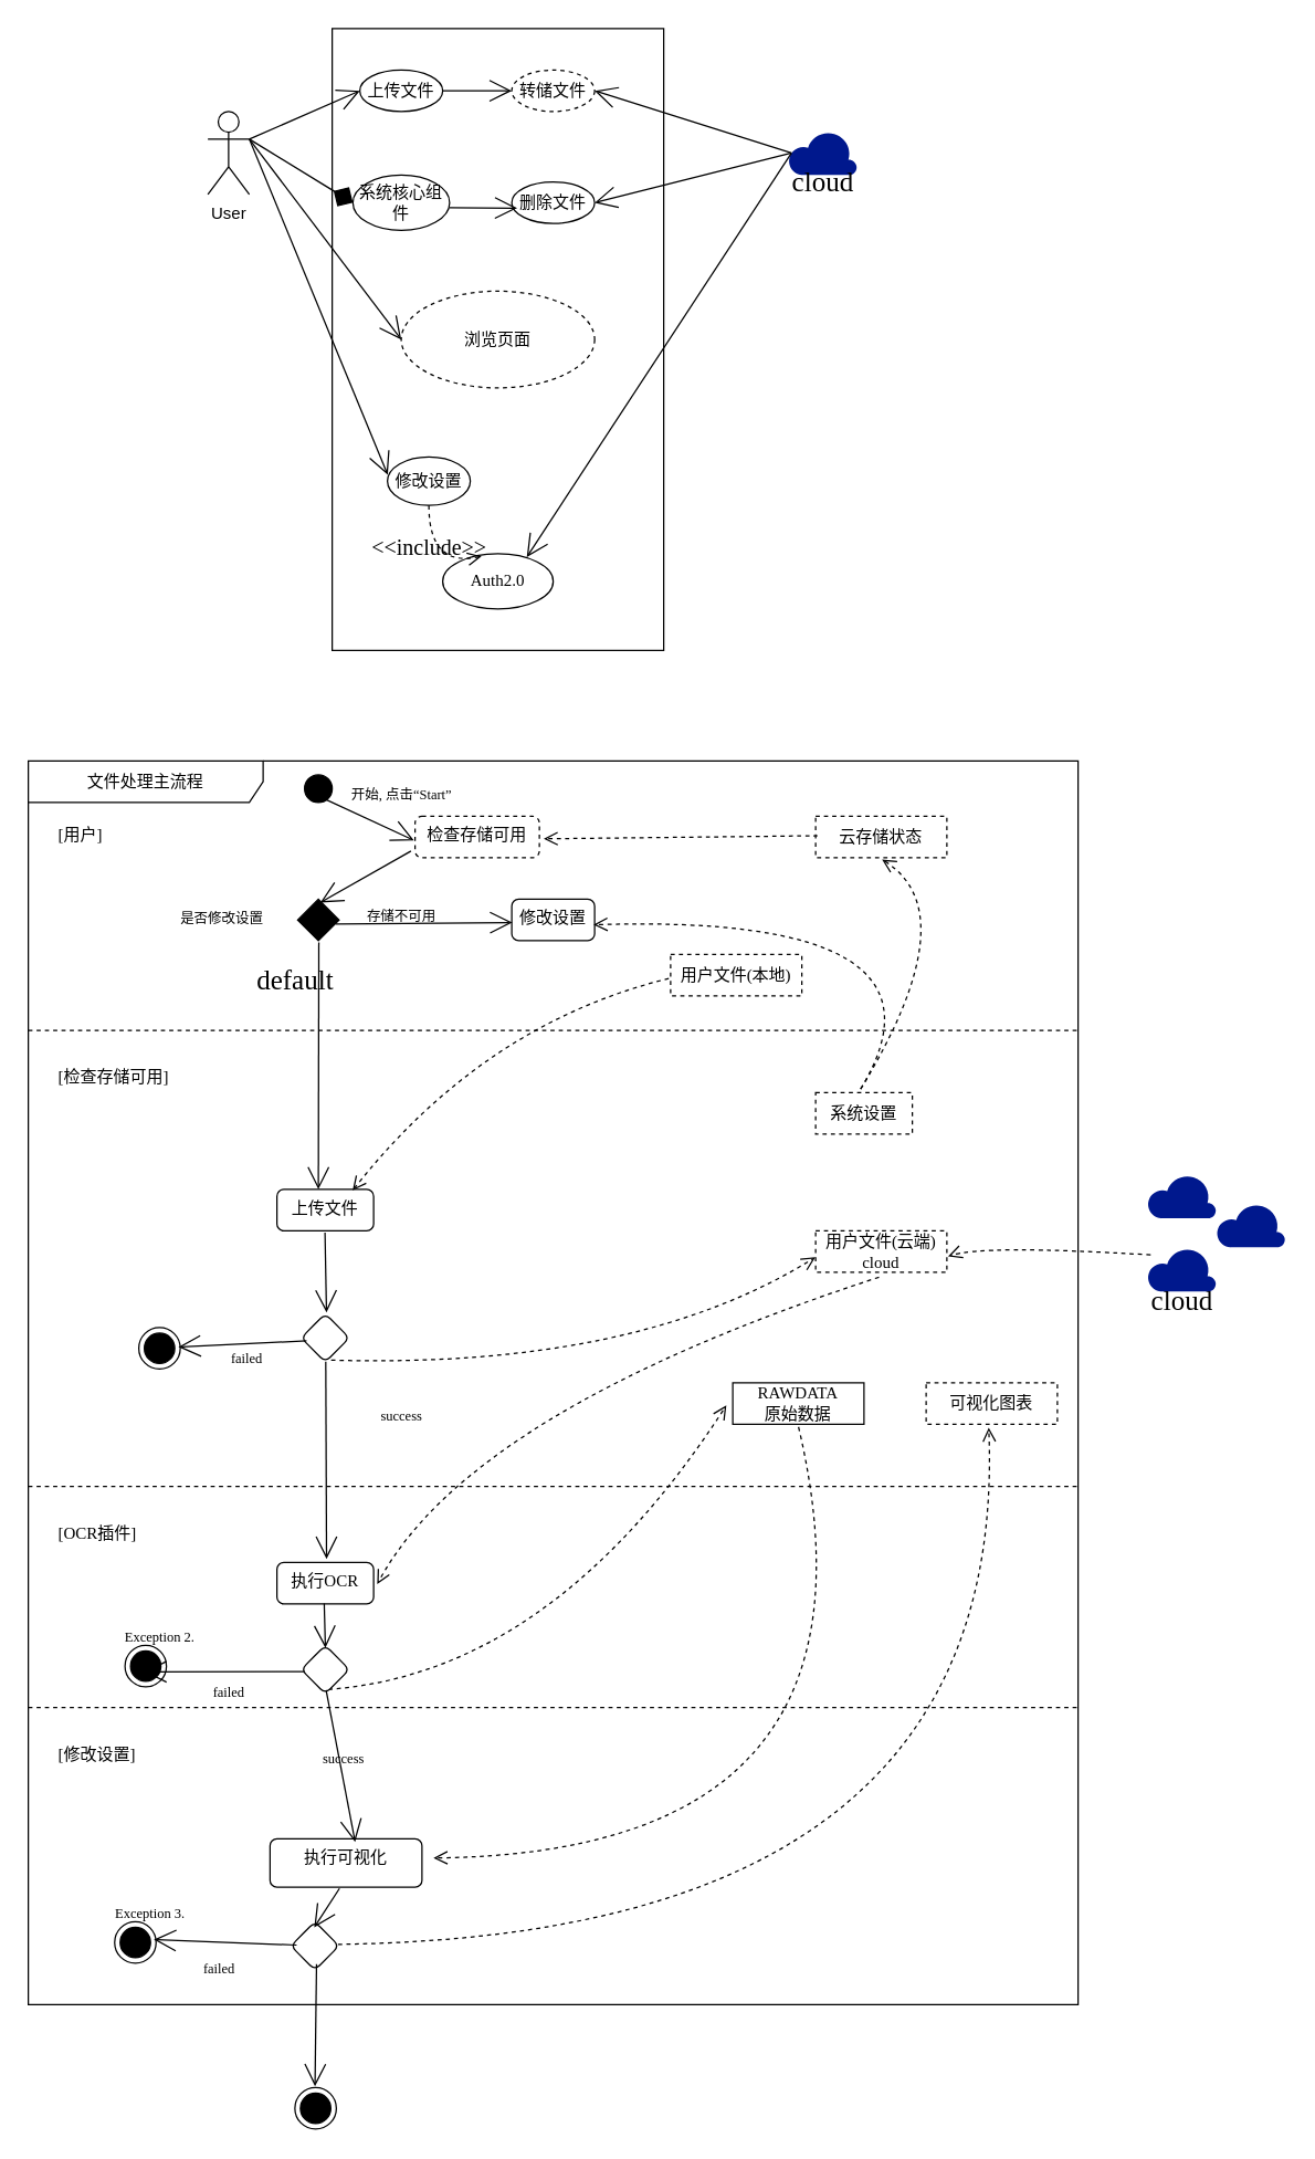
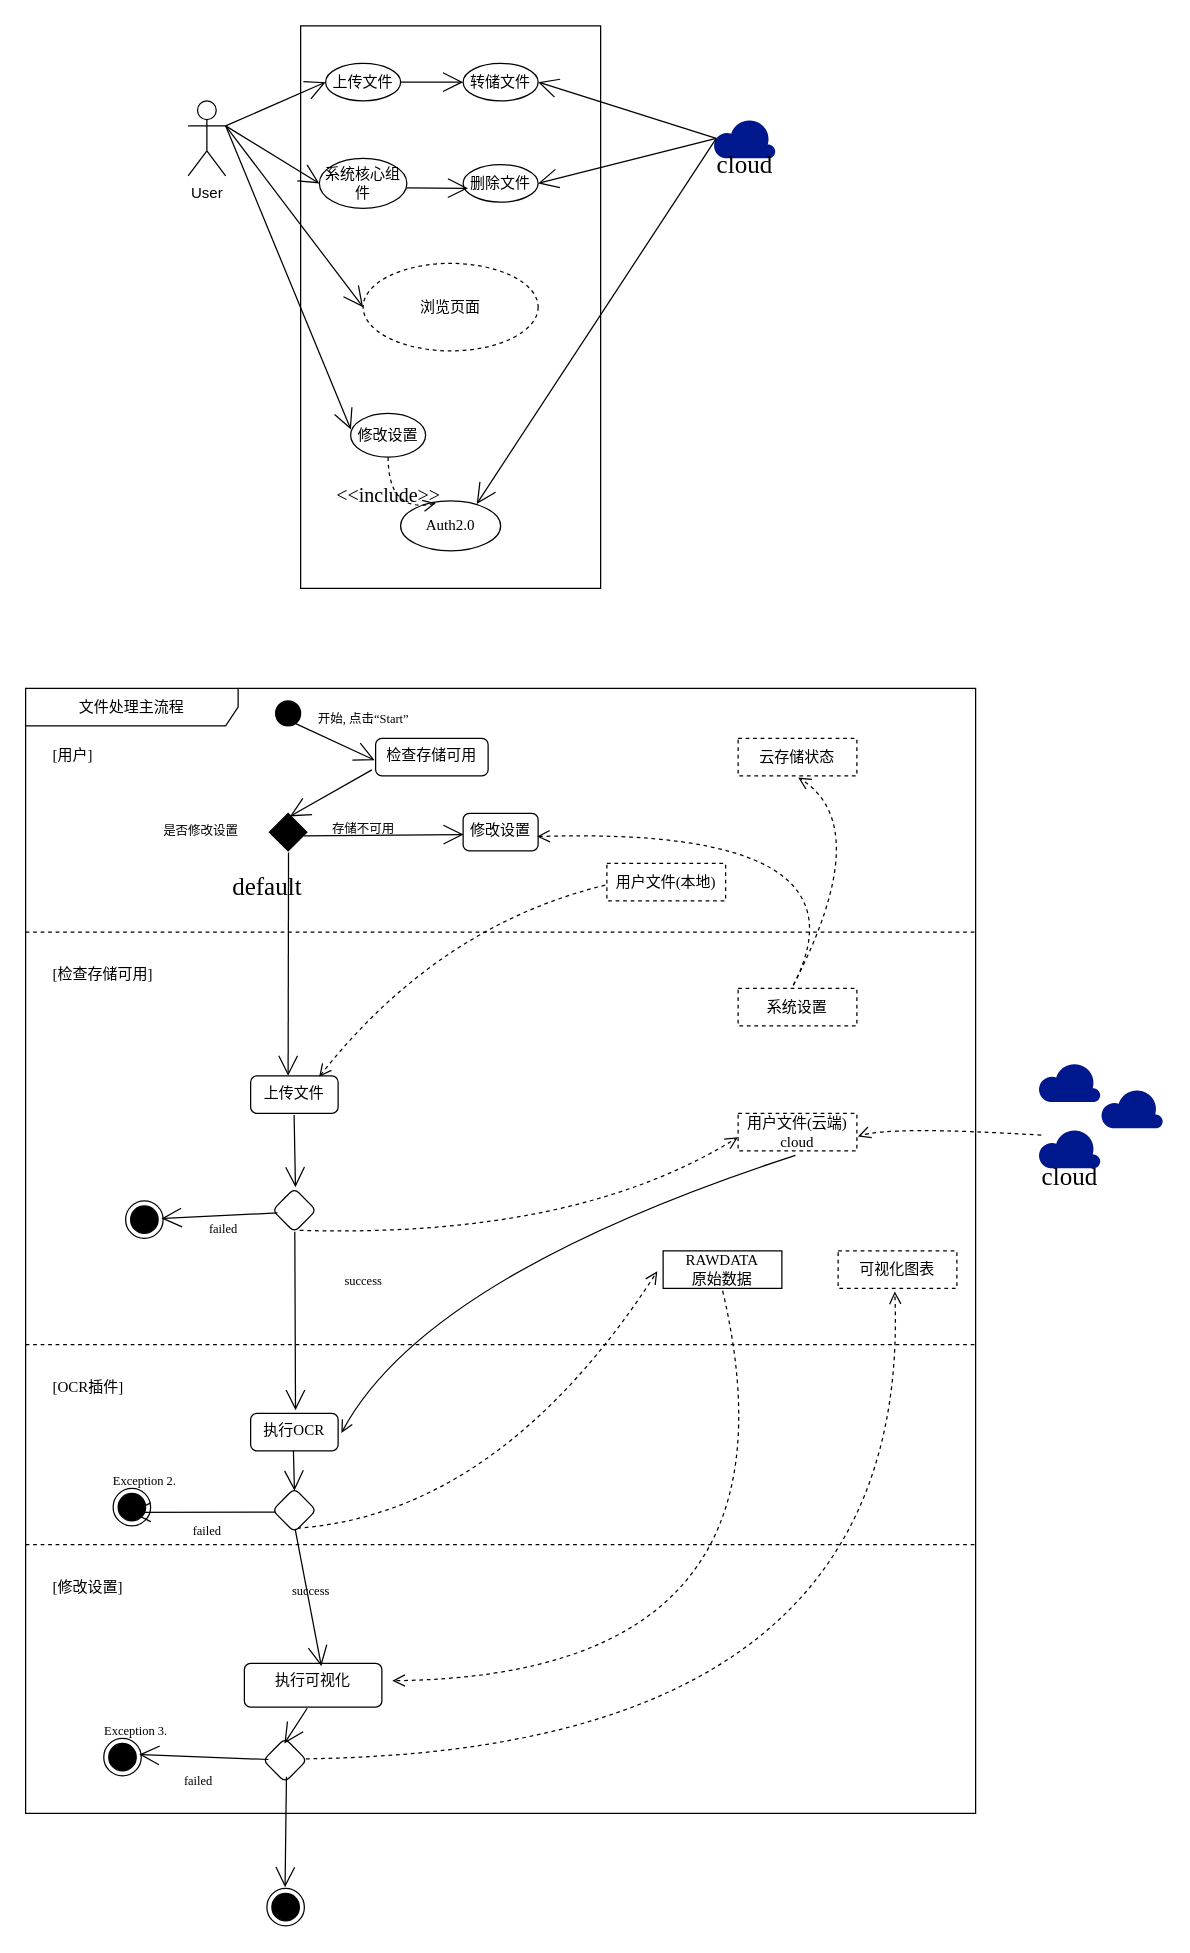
- <mxCell id="16" value="转储文件" style="ellipse;whiteSpace=wrap;html=1;fontFamily=Architects Daughter;fontSource=https%3A%2F%2Ffonts.googleapis.com%2Fcss%3Ffamily%3DArchitects%2BDaughter;dashed=1;" parent="1" vertex="1"><mxGeometry x="370" y="50" width="60" height="30" as="geometry" /></mxCell>
+ <mxCell id="16" value="转储文件" style="ellipse;whiteSpace=wrap;html=1;fontFamily=Architects Daughter;fontSource=https%3A%2F%2Ffonts.googleapis.com%2Fcss%3Ffamily%3DArchitects%2BDaughter;" parent="1" vertex="1"><mxGeometry x="370" y="50" width="60" height="30" as="geometry" /></mxCell>
- <mxCell id="9" style="edgeStyle=none;curved=1;rounded=0;orthogonalLoop=1;jettySize=auto;html=1;exitX=1;exitY=0.333;exitDx=0;exitDy=0;exitPerimeter=0;entryX=0;entryY=0.5;entryDx=0;entryDy=0;fontFamily=Architects Daughter;fontSource=https%3A%2F%2Ffonts.googleapis.com%2Fcss%3Ffamily%3DArchitects%2BDaughter;fontSize=16;startSize=14;endArrow=diamond;endSize=14;sourcePerimeterSpacing=8;targetPerimeterSpacing=8;" parent="1" source="3" target="7" edge="1"><mxGeometry relative="1" as="geometry" /></mxCell>
+ <mxCell id="9" style="edgeStyle=none;curved=1;rounded=0;orthogonalLoop=1;jettySize=auto;html=1;exitX=1;exitY=0.333;exitDx=0;exitDy=0;exitPerimeter=0;entryX=0;entryY=0.5;entryDx=0;entryDy=0;fontFamily=Architects Daughter;fontSource=https%3A%2F%2Ffonts.googleapis.com%2Fcss%3Ffamily%3DArchitects%2BDaughter;fontSize=16;startSize=14;endArrow=open;endSize=14;sourcePerimeterSpacing=8;targetPerimeterSpacing=8;" parent="1" source="3" target="7" edge="1"><mxGeometry relative="1" as="geometry" /></mxCell>
- <mxCell id="38" value="检查存储可用" style="html=1;align=center;verticalAlign=top;rounded=1;absoluteArcSize=1;arcSize=10;dashed=1;whiteSpace=wrap;fontFamily=Architects Daughter;fontSource=https%3A%2F%2Ffonts.googleapis.com%2Fcss%3Ffamily%3DArchitects%2BDaughter;" vertex="1" parent="20"><mxGeometry x="280" y="40" width="90" height="30" as="geometry" /></mxCell>
+ <mxCell id="38" value="检查存储可用" style="html=1;align=center;verticalAlign=top;rounded=1;absoluteArcSize=1;arcSize=10;dashed=0;whiteSpace=wrap;fontFamily=Architects Daughter;fontSource=https%3A%2F%2Ffonts.googleapis.com%2Fcss%3Ffamily%3DArchitects%2BDaughter;" vertex="1" parent="20"><mxGeometry x="280" y="40" width="90" height="30" as="geometry" /></mxCell>
- <mxCell id="43" value="" style="endArrow=open;startArrow=none;endFill=0;startFill=0;endSize=8;html=1;verticalAlign=bottom;dashed=1;labelBackgroundColor=none;rounded=0;fontFamily=Architects Daughter;fontSource=https%3A%2F%2Ffonts.googleapis.com%2Fcss%3Ffamily%3DArchitects%2BDaughter;fontSize=16;sourcePerimeterSpacing=8;targetPerimeterSpacing=8;curved=1;exitX=0.015;exitY=0.47;exitDx=0;exitDy=0;entryX=1.035;entryY=0.544;entryDx=0;entryDy=0;entryPerimeter=0;exitPerimeter=0;" edge="1" parent="20" source="41" target="38"><mxGeometry width="160" relative="1" as="geometry"><mxPoint x="490" y="130" as="sourcePoint" /><mxPoint x="650" y="130" as="targetPoint" /><Array as="points" /></mxGeometry></mxCell>
- <mxCell id="27" value="系统设置" style="fontStyle=0;dashed=1;html=1;whiteSpace=wrap;fontFamily=Architects Daughter;fontSource=https%3A%2F%2Ffonts.googleapis.com%2Fcss%3Ffamily%3DArchitects%2BDaughter;" vertex="1" parent="20"><mxGeometry x="570" y="240" width="70" height="30" as="geometry" /></mxCell>
+ <mxCell id="27" value="系统设置" style="fontStyle=0;dashed=1;html=1;whiteSpace=wrap;fontFamily=Architects Daughter;fontSource=https%3A%2F%2Ffonts.googleapis.com%2Fcss%3Ffamily%3DArchitects%2BDaughter;" vertex="1" parent="20"><mxGeometry x="570" y="240" width="95" height="30" as="geometry" /></mxCell>
- <mxCell id="52" value="" style="endArrow=open;startArrow=none;endFill=0;startFill=0;endSize=8;html=1;verticalAlign=bottom;dashed=1;labelBackgroundColor=none;rounded=0;fontFamily=Architects Daughter;fontSource=https%3A%2F%2Ffonts.googleapis.com%2Fcss%3Ffamily%3DArchitects%2BDaughter;fontSize=16;sourcePerimeterSpacing=8;targetPerimeterSpacing=8;curved=1;exitX=0.483;exitY=1.119;exitDx=0;exitDy=0;entryX=1.037;entryY=0.526;entryDx=0;entryDy=0;entryPerimeter=0;exitPerimeter=0;" edge="1" parent="20" source="44" target="51"><mxGeometry width="160" relative="1" as="geometry"><mxPoint x="490" y="130" as="sourcePoint" /><mxPoint x="650" y="130" as="targetPoint" /><Array as="points"><mxPoint x="320" y="470" /></Array></mxGeometry></mxCell>
+ <mxCell id="52" value="" style="endArrow=open;startArrow=none;endFill=0;startFill=0;endSize=8;html=1;verticalAlign=bottom;dashed=0;labelBackgroundColor=none;rounded=0;fontFamily=Architects Daughter;fontSource=https%3A%2F%2Ffonts.googleapis.com%2Fcss%3Ffamily%3DArchitects%2BDaughter;fontSize=16;sourcePerimeterSpacing=8;targetPerimeterSpacing=8;curved=1;exitX=0.483;exitY=1.119;exitDx=0;exitDy=0;entryX=1.037;entryY=0.526;entryDx=0;entryDy=0;entryPerimeter=0;exitPerimeter=0;" edge="1" parent="20" source="44" target="51"><mxGeometry width="160" relative="1" as="geometry"><mxPoint x="490" y="130" as="sourcePoint" /><mxPoint x="650" y="130" as="targetPoint" /><Array as="points"><mxPoint x="320" y="470" /></Array></mxGeometry></mxCell>
